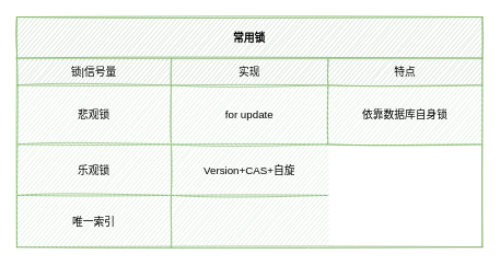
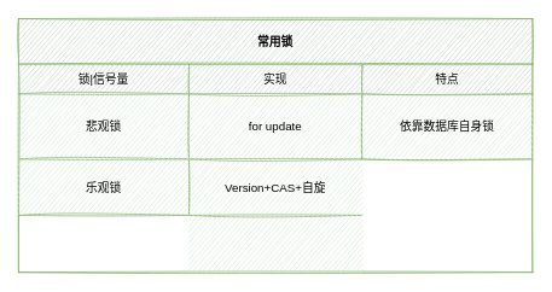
- <mxCell id="15" value="&lt;span style=&quot;color: rgb(1, 1, 1); font-size: 13px; text-align: left;&quot;&gt;唯一索引&lt;/span&gt;" style="shape=partialRectangle;html=1;whiteSpace=wrap;connectable=0;fillColor=#d5e8d4;top=0;left=0;bottom=0;right=0;overflow=hidden;fontSize=13;fontStyle=0;labelBorderColor=none;strokeColor=#82b366;sketch=1;" vertex="1" parent="14"><mxGeometry width="188" height="63" as="geometry" /></mxCell>
